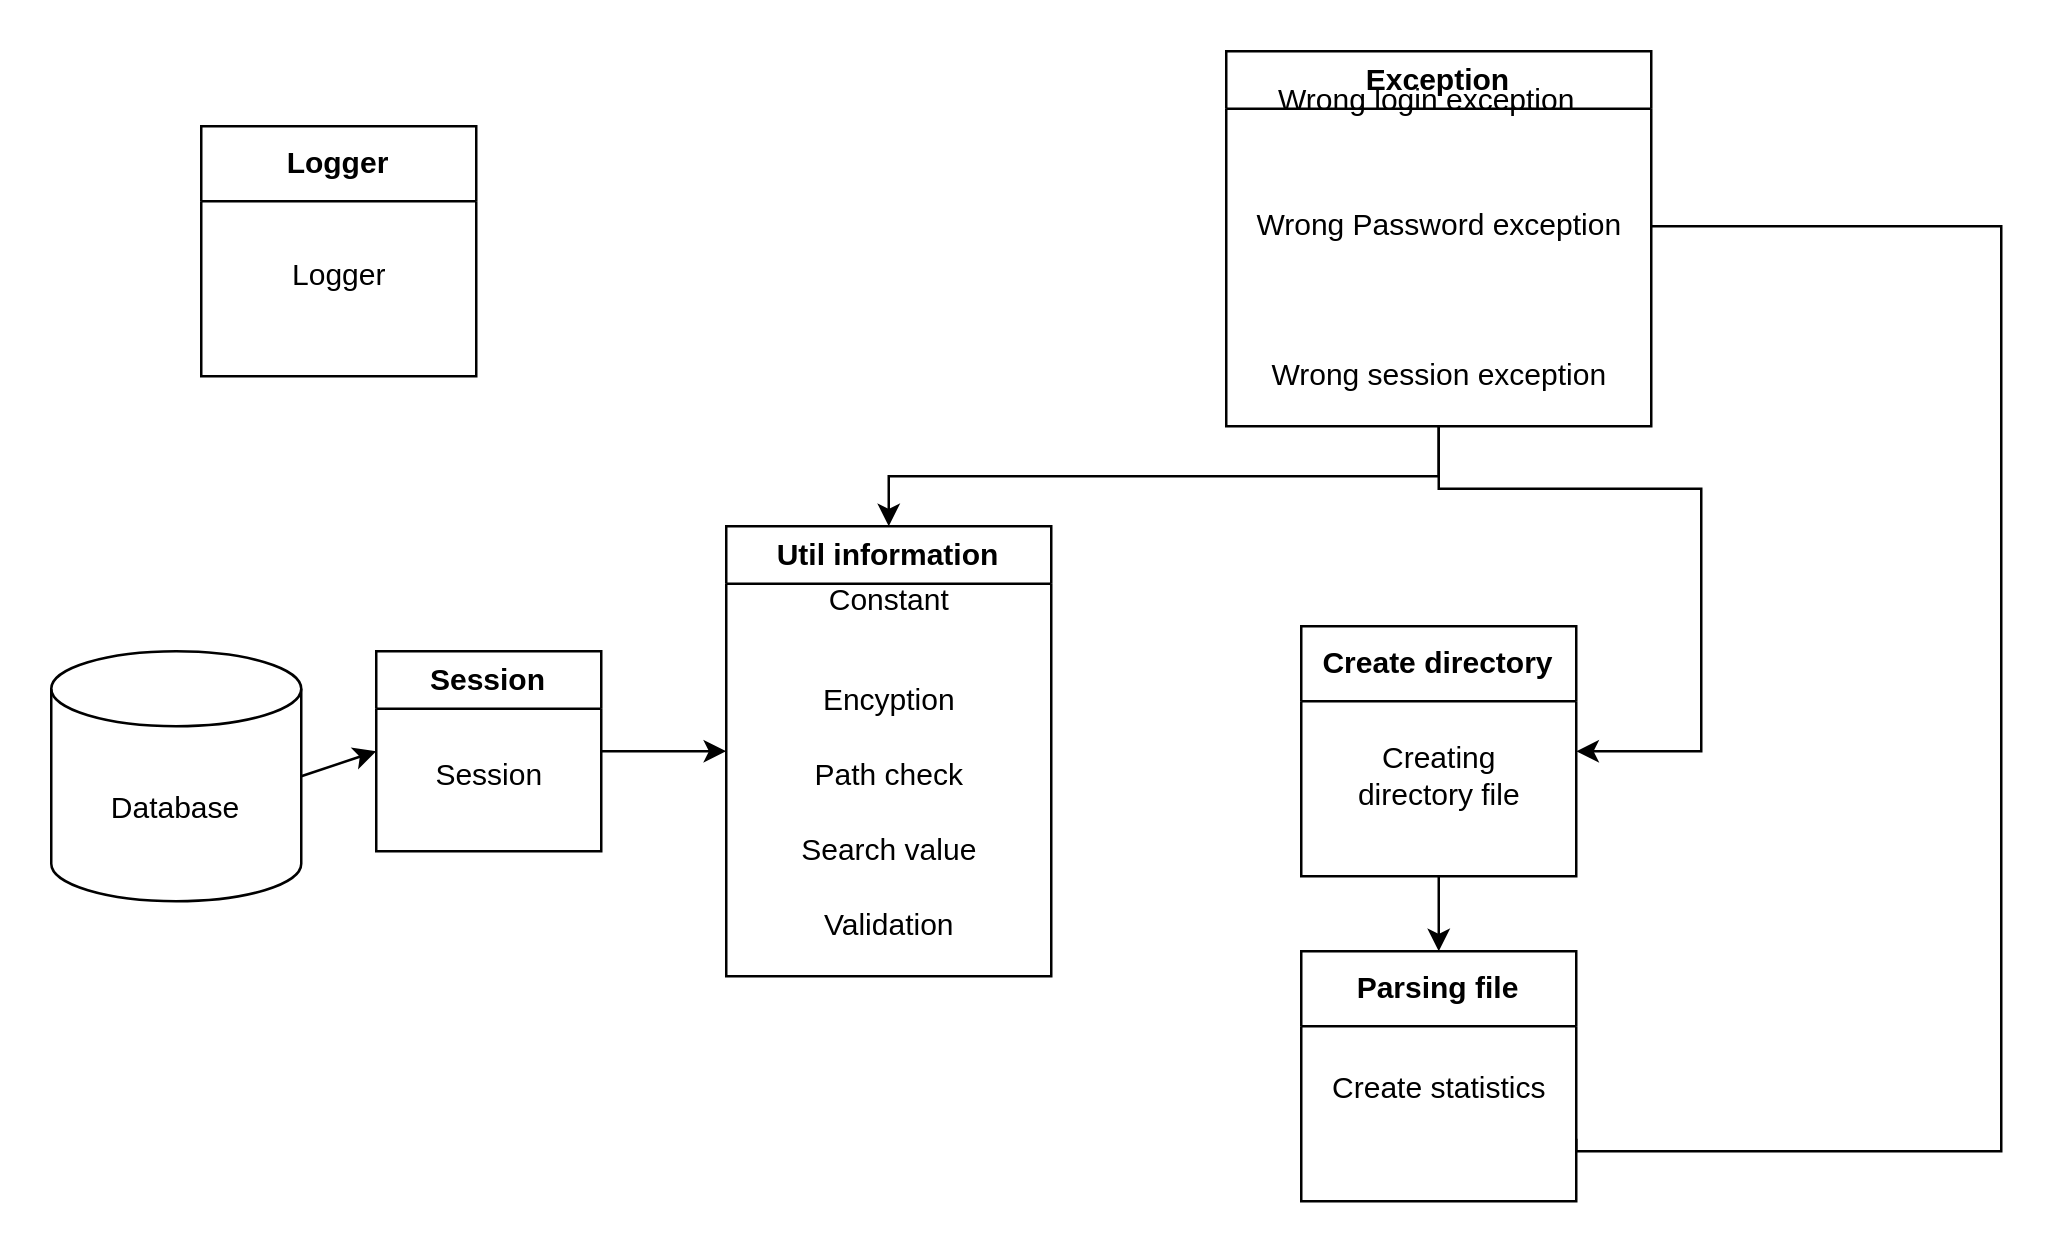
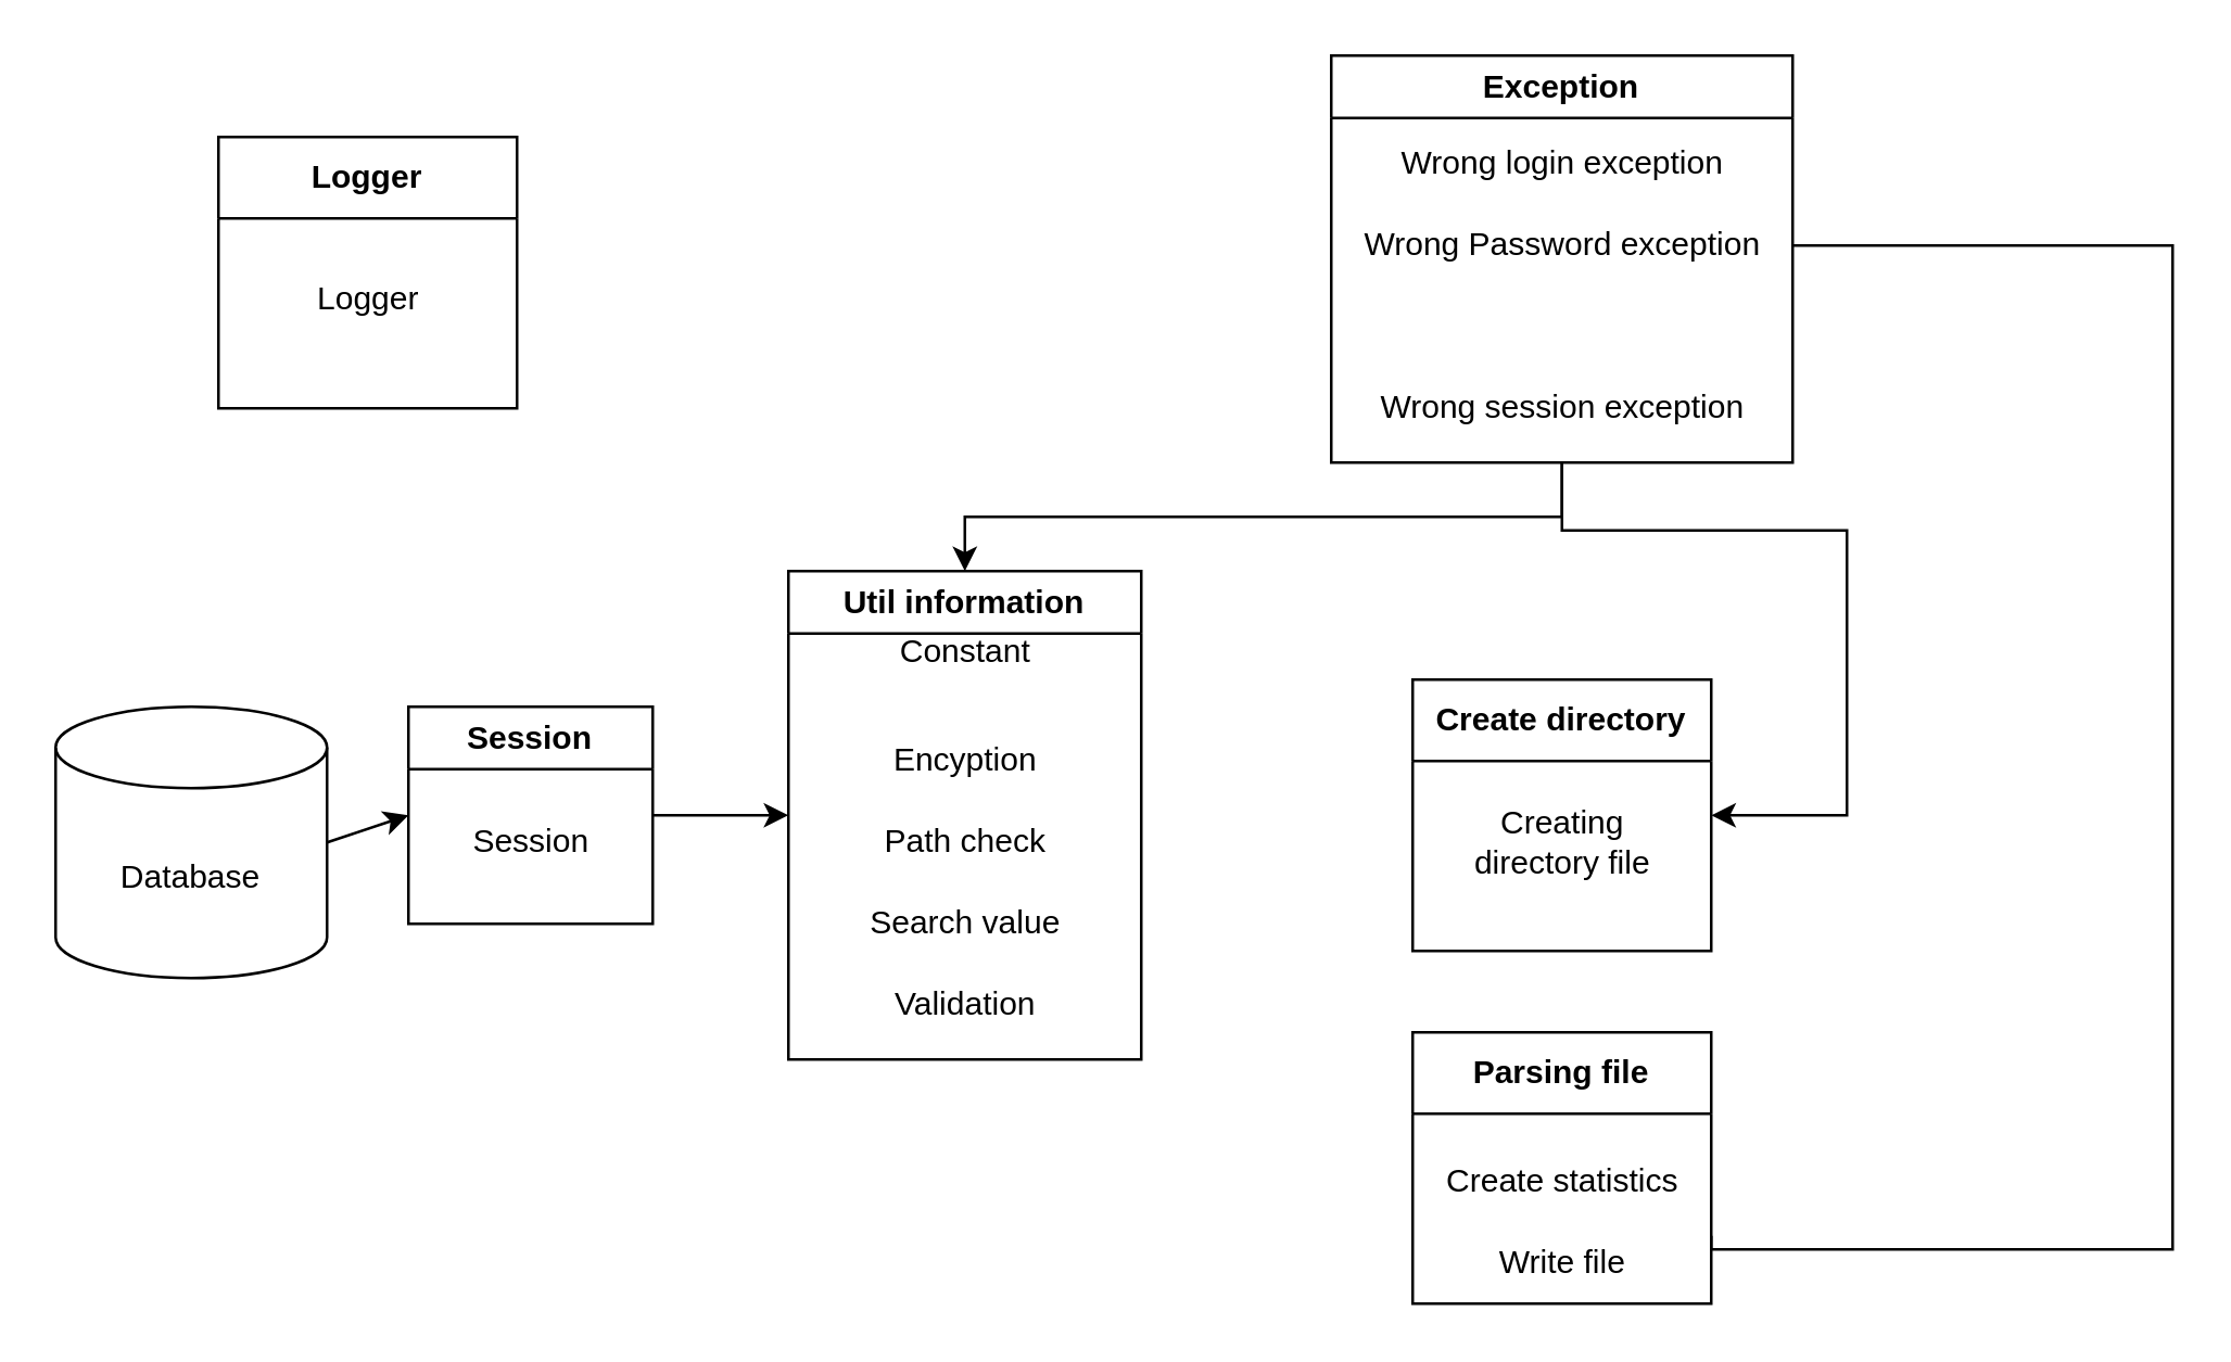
- <mxCell id="15" value="Wrong login exception" style="text;html=1;align=center;verticalAlign=middle;resizable=0;points=[];autosize=1;strokeColor=none;fillColor=none;" parent="14" vertex="1"><mxGeometry x="10" y="5" width="140" height="30" as="geometry" /></mxCell>
+ <mxCell id="15" value="Wrong login exception" style="text;html=1;align=center;verticalAlign=middle;resizable=0;points=[];autosize=1;strokeColor=none;fillColor=none;" parent="14" vertex="1"><mxGeometry x="15" y="25" width="140" height="30" as="geometry" /></mxCell>
- <mxCell id="24" value="" style="endArrow=classic;html=1;rounded=0;exitX=0.5;exitY=1;exitDx=0;exitDy=0;entryX=0.5;entryY=0;entryDx=0;entryDy=0;" edge="1" parent="1" source="11" target="18"><mxGeometry width="50" height="50" relative="1" as="geometry"><mxPoint x="370" y="340" as="sourcePoint" /><mxPoint x="420" y="290" as="targetPoint" /></mxGeometry></mxCell>
+ <mxCell id="20" value="Write file" style="text;html=1;align=center;verticalAlign=middle;resizable=0;points=[];autosize=1;strokeColor=none;fillColor=none;" parent="18" vertex="1"><mxGeometry x="20" y="70" width="70" height="30" as="geometry" /></mxCell>
